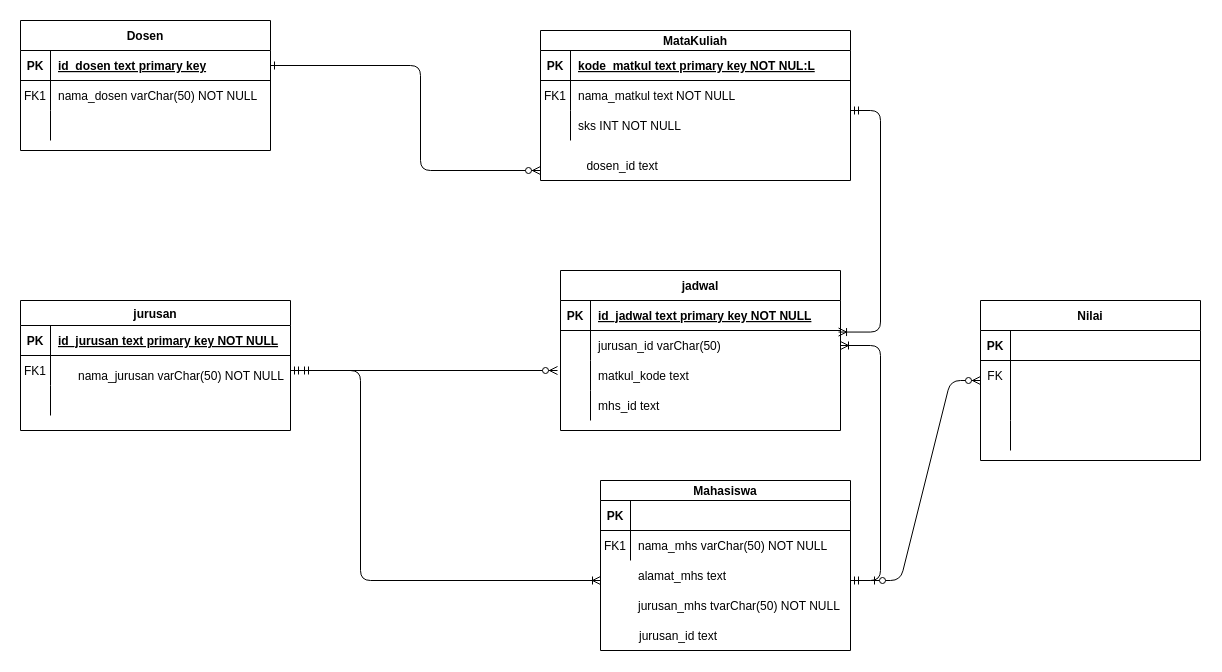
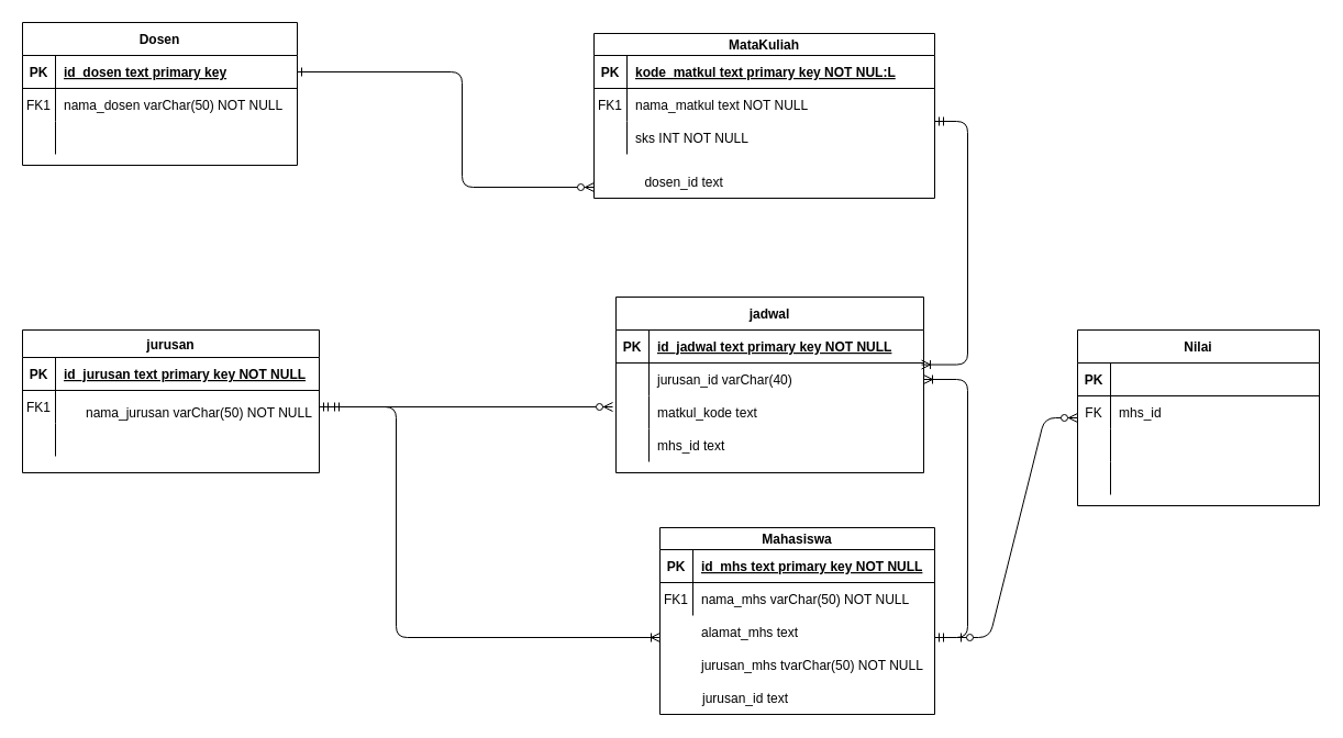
- <mxCell id="53" value="jurusan_id varChar(50)" style="shape=partialRectangle;connectable=0;fillColor=none;top=0;left=0;bottom=0;right=0;align=left;spacingLeft=6;overflow=hidden;" parent="51" vertex="1"><mxGeometry x="30" width="250" height="30" as="geometry" /></mxCell>
+ <mxCell id="53" value="jurusan_id varChar(40)" style="shape=partialRectangle;connectable=0;fillColor=none;top=0;left=0;bottom=0;right=0;align=left;spacingLeft=6;overflow=hidden;" parent="51" vertex="1"><mxGeometry x="30" width="250" height="30" as="geometry" /></mxCell>
+ <mxCell id="70" value="mhs_id" style="shape=partialRectangle;connectable=0;fillColor=none;top=0;left=0;bottom=0;right=0;align=left;spacingLeft=6;overflow=hidden;" vertex="1" parent="68"><mxGeometry x="30" width="190" height="30" as="geometry" /></mxCell>
+ <mxCell id="16" value="id_mhs text primary key NOT NULL" style="shape=partialRectangle;overflow=hidden;connectable=0;fillColor=none;top=0;left=0;bottom=0;right=0;align=left;spacingLeft=6;fontStyle=5;" parent="14" vertex="1"><mxGeometry x="30" width="220" height="30" as="geometry" /></mxCell>
